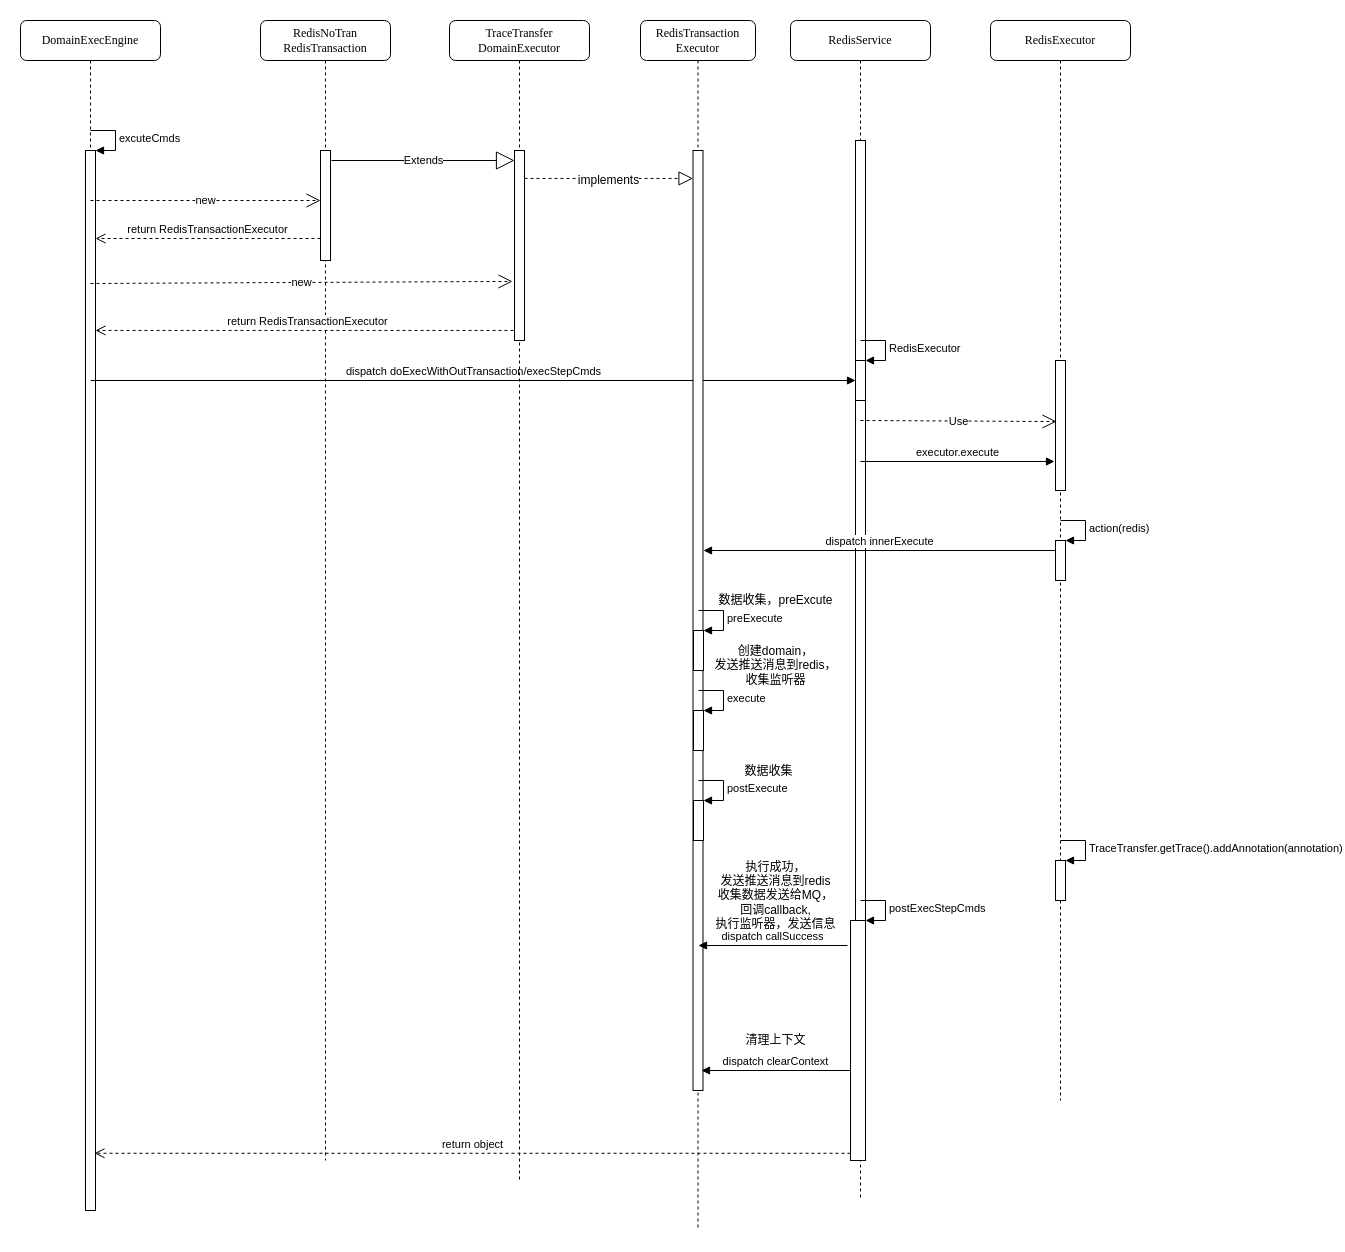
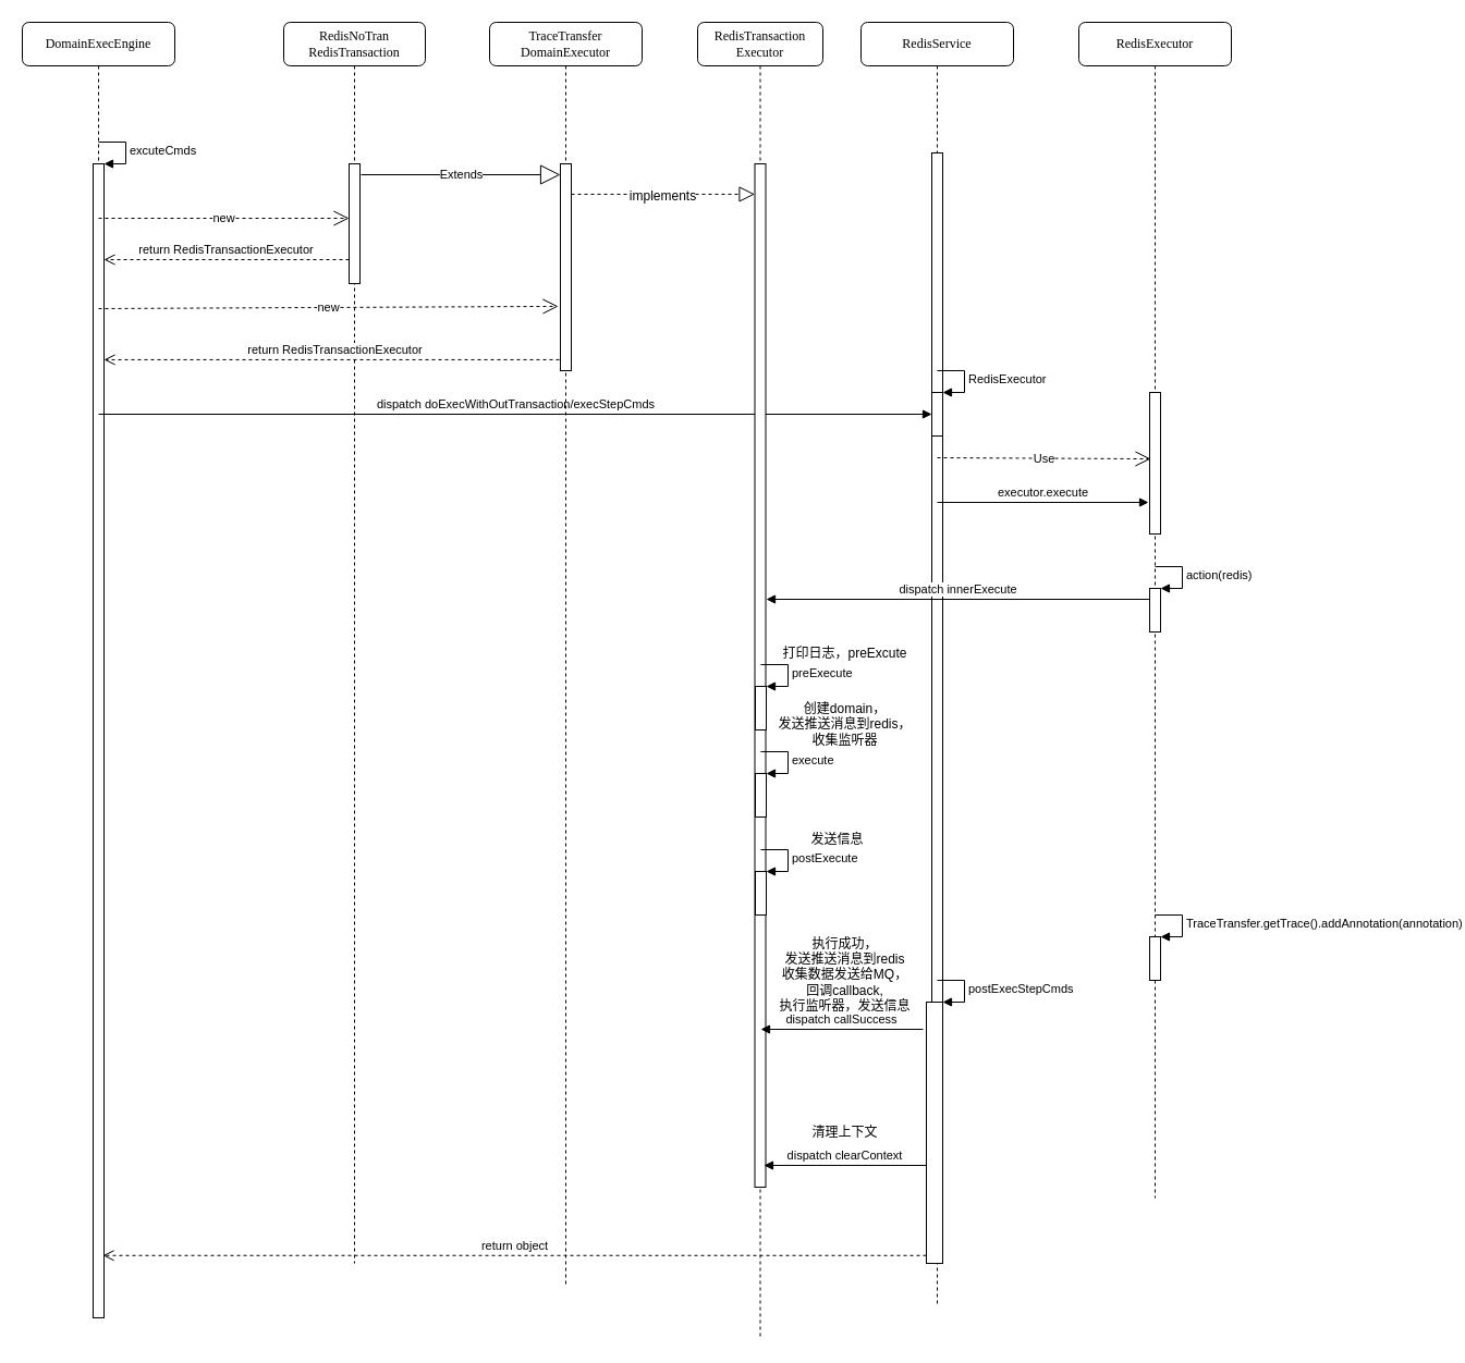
- <mxCell id="43" value="数据收集，preExcute" style="text;html=1;align=center;verticalAlign=middle;resizable=0;points=[];autosize=1;" vertex="1" parent="1"><mxGeometry x="710" y="590" width="130" height="20" as="geometry" /></mxCell>
+ <mxCell id="43" value="打印日志，preExcute" style="text;html=1;align=center;verticalAlign=middle;resizable=0;points=[];autosize=1;" vertex="1" parent="1"><mxGeometry x="710" y="590" width="130" height="20" as="geometry" /></mxCell>
- <mxCell id="45" value="数据收集" style="text;html=1;align=center;verticalAlign=middle;resizable=0;points=[];autosize=1;" vertex="1" parent="1"><mxGeometry x="738" y="761" width="60" height="20" as="geometry" /></mxCell>
+ <mxCell id="45" value="发送信息" style="text;html=1;align=center;verticalAlign=middle;resizable=0;points=[];autosize=1;" vertex="1" parent="1"><mxGeometry x="738" y="761" width="60" height="20" as="geometry" /></mxCell>
